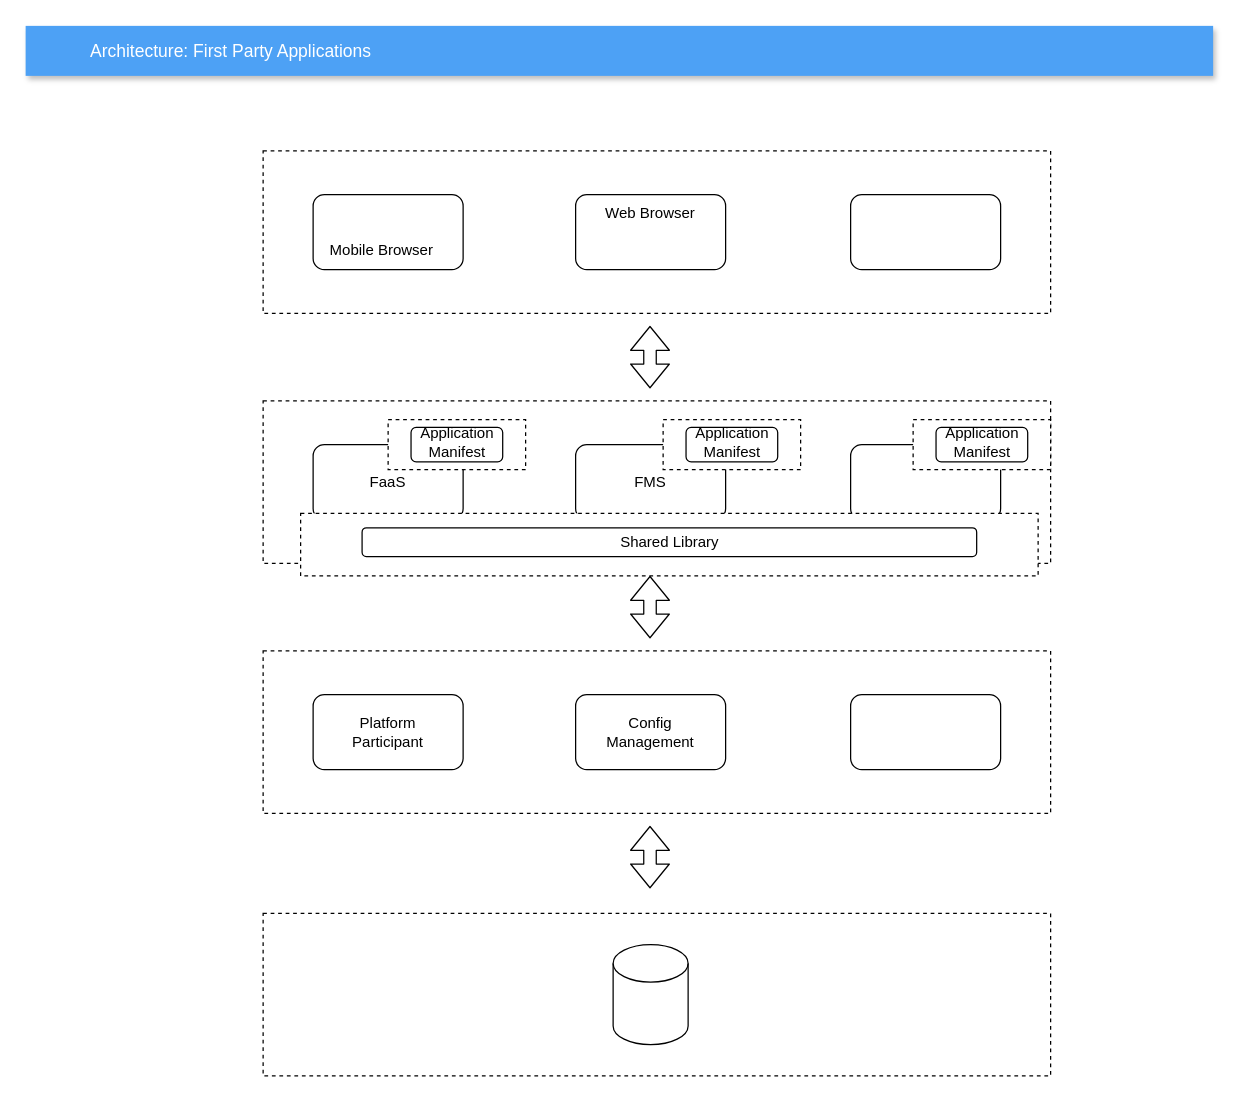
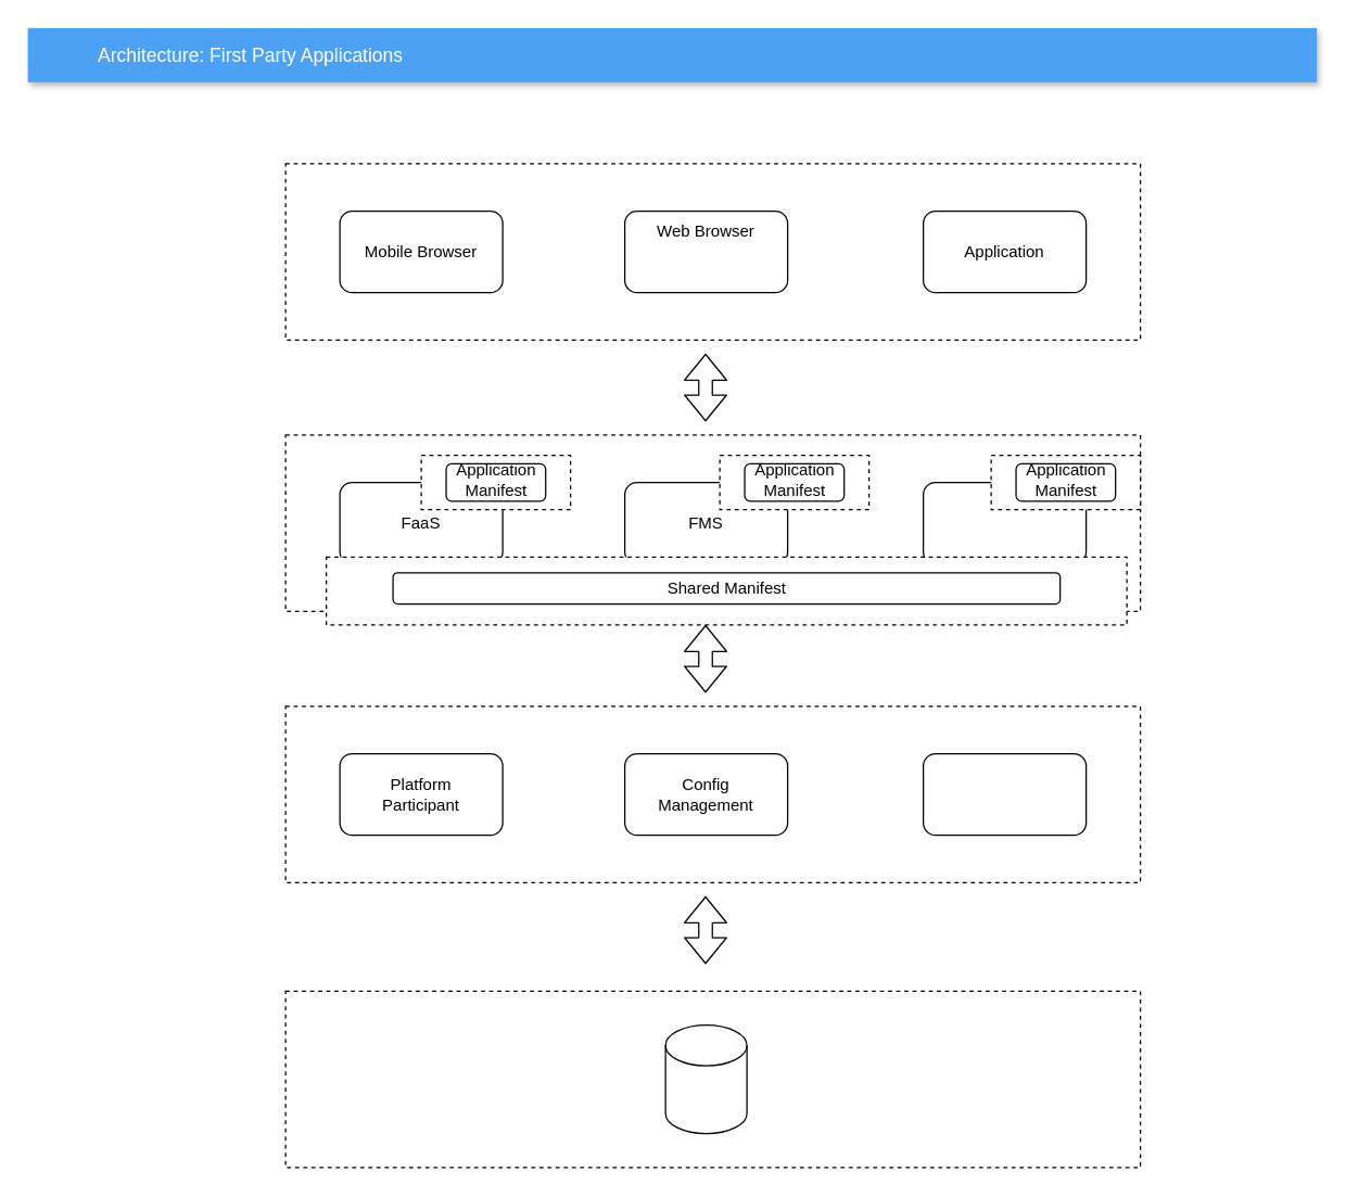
+ <mxCell id="10" value="Application" style="text;html=1;strokeColor=none;fillColor=none;align=center;verticalAlign=middle;whiteSpace=wrap;rounded=0;" vertex="1" parent="3"><mxGeometry x="485" y="55" width="90" height="20" as="geometry" /></mxCell>
- <mxCell id="8" value="Mobile Browser" style="text;html=1;strokeColor=none;fillColor=none;align=center;verticalAlign=middle;whiteSpace=wrap;rounded=0;" vertex="1" parent="3"><mxGeometry x="50" y="70" width="90" height="20" as="geometry" /></mxCell>
+ <mxCell id="8" value="Mobile Browser" style="text;html=1;strokeColor=none;fillColor=none;align=center;verticalAlign=middle;whiteSpace=wrap;rounded=0;" vertex="1" parent="3"><mxGeometry x="55" y="55" width="90" height="20" as="geometry" /></mxCell>
- <mxCell id="21" value="Shared Library" style="text;html=1;strokeColor=none;fillColor=none;align=center;verticalAlign=middle;whiteSpace=wrap;rounded=0;" vertex="1" parent="18"><mxGeometry x="196.667" y="19.231" width="196.667" height="7.692" as="geometry" /></mxCell>
+ <mxCell id="21" value="Shared Manifest" style="text;html=1;strokeColor=none;fillColor=none;align=center;verticalAlign=middle;whiteSpace=wrap;rounded=0;" vertex="1" parent="18"><mxGeometry x="196.667" y="19.231" width="196.667" height="7.692" as="geometry" /></mxCell>
